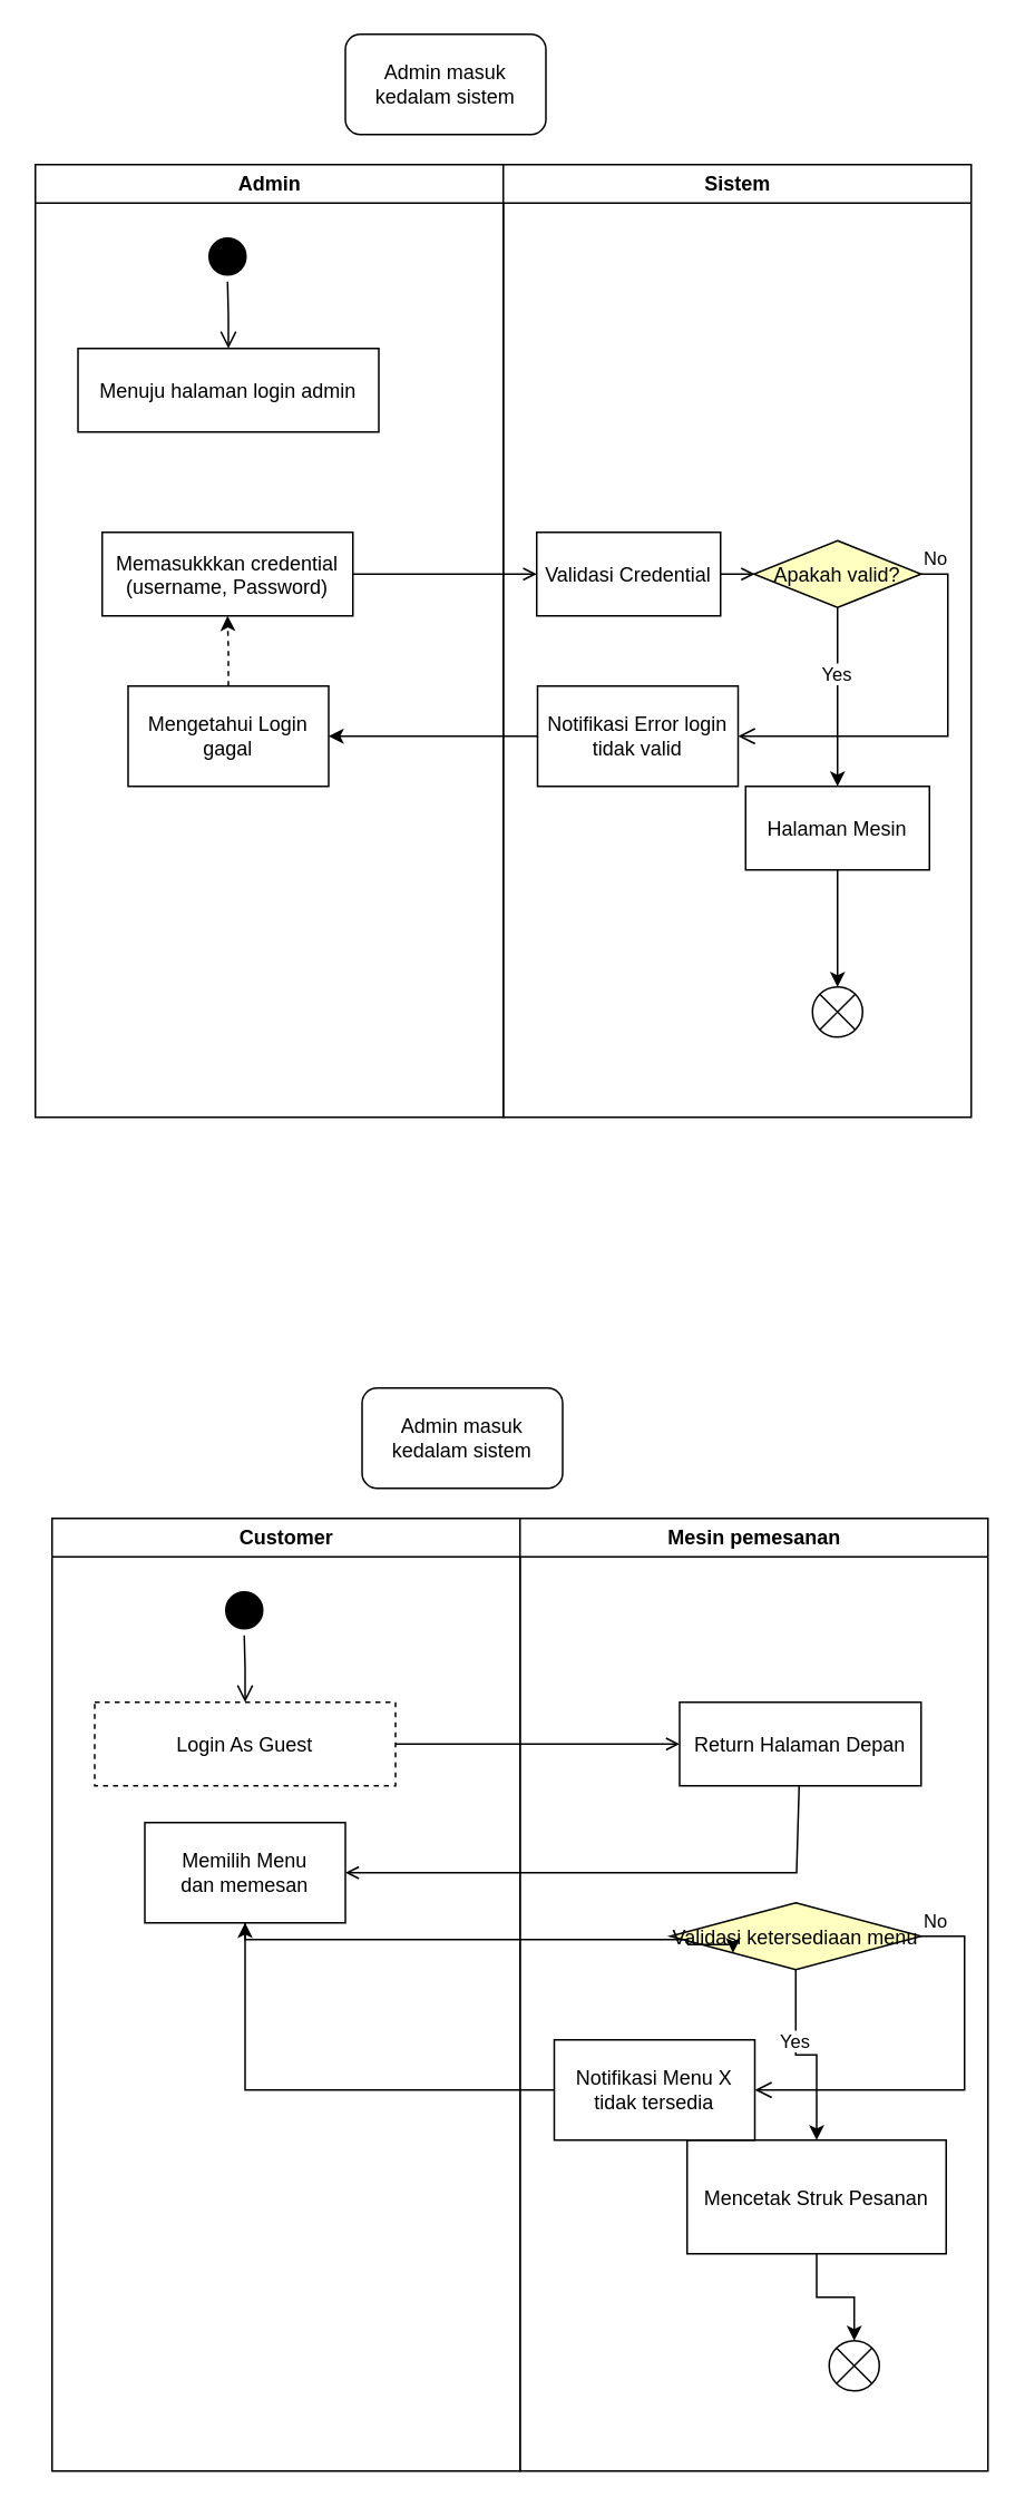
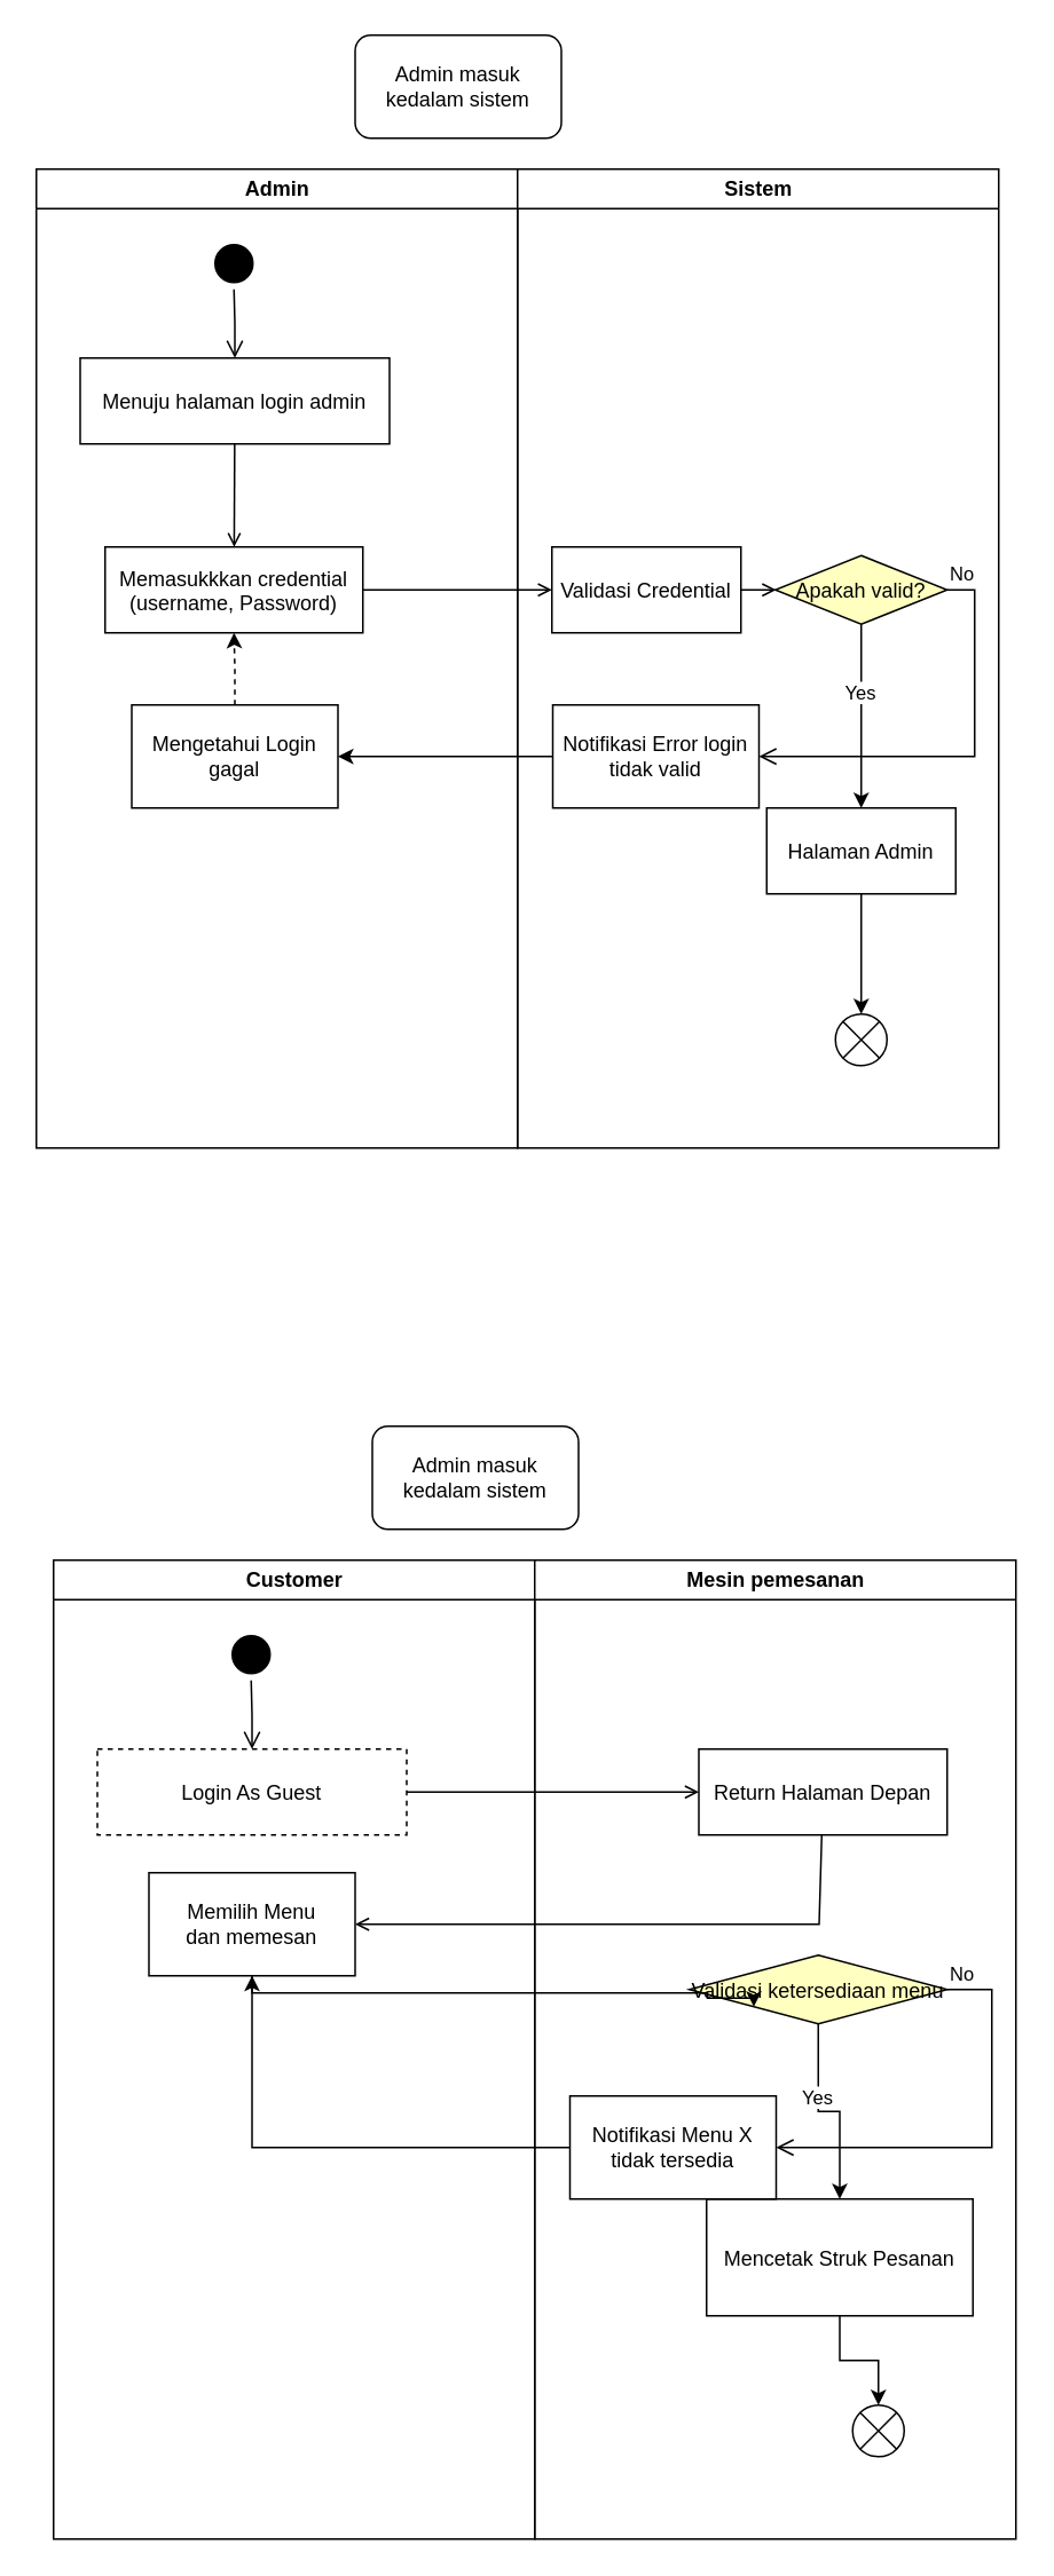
+ <mxCell id="7" value="" style="endArrow=open;strokeColor=#000000;endFill=1;rounded=0" parent="2" source="5" target="6" edge="1"><mxGeometry relative="1" as="geometry" /></mxCell>
- <mxCell id="13" value="Halaman Mesin" style="" parent="10" vertex="1"><mxGeometry x="145" y="372" width="110" height="50" as="geometry" /></mxCell>
+ <mxCell id="13" value="Halaman Admin" style="" parent="10" vertex="1"><mxGeometry x="145" y="372" width="110" height="50" as="geometry" /></mxCell>
